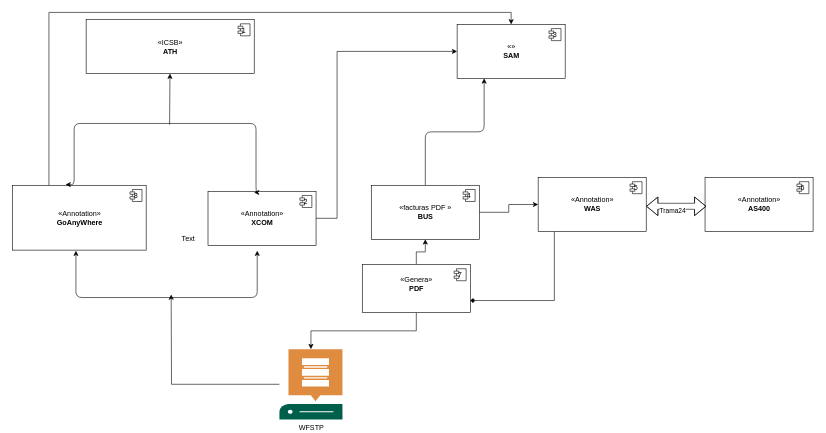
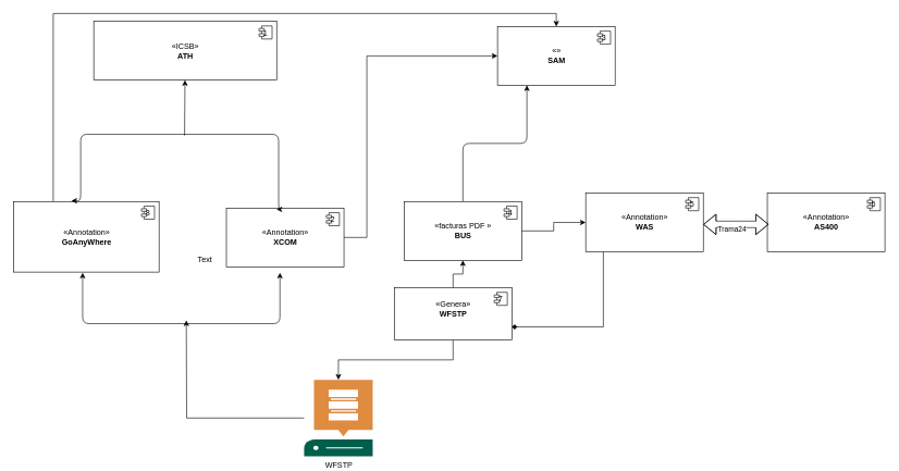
- <mxCell id="7" value="«Genera»&lt;br&gt;&lt;b&gt;PDF&lt;br&gt;&lt;br&gt;&lt;/b&gt;" style="html=1;dropTarget=0;" parent="1" vertex="1"><mxGeometry x="603" y="440" width="180" height="80" as="geometry" /></mxCell>
+ <mxCell id="7" value="«Genera»&lt;br&gt;&lt;b&gt;WFSTP&lt;br&gt;&lt;br&gt;&lt;/b&gt;" style="html=1;dropTarget=0;" parent="1" vertex="1"><mxGeometry x="603" y="440" width="180" height="80" as="geometry" /></mxCell>
